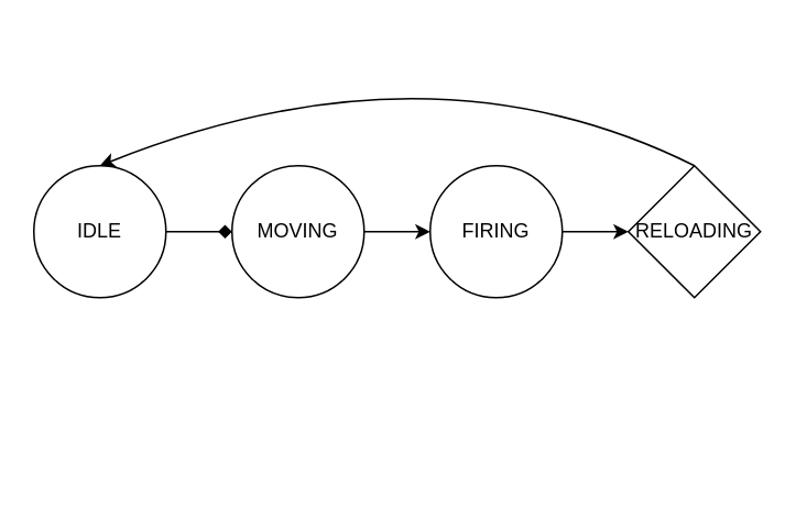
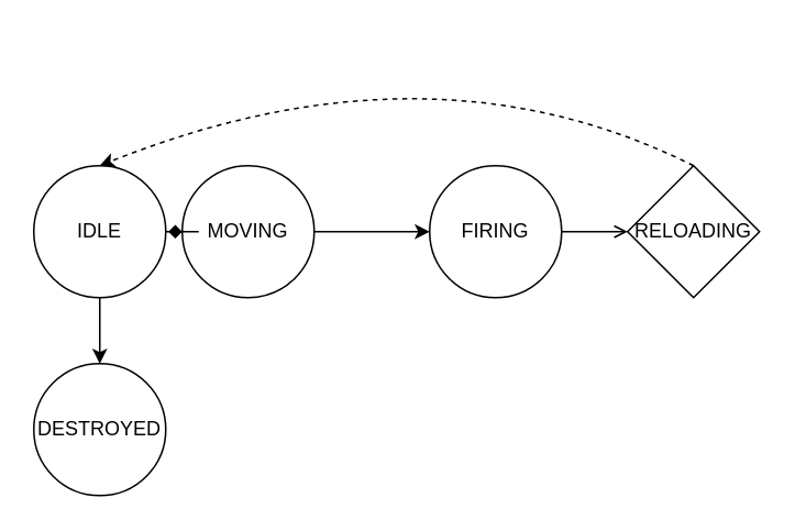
- <mxCell id="11" value="" style="curved=1;endArrow=classic;html=1;rounded=0;exitX=0.5;exitY=0;exitDx=0;exitDy=0;entryX=0.5;entryY=0;entryDx=0;entryDy=0;" edge="1" parent="1" source="4" target="10"><mxGeometry width="50" height="50" relative="1" as="geometry"><mxPoint x="290" y="140" as="sourcePoint" /><mxPoint x="340" y="90" as="targetPoint" /><Array as="points"><mxPoint x="260" y="20" /></Array></mxGeometry></mxCell>
+ <mxCell id="11" value="" style="curved=1;endArrow=classic;html=1;rounded=0;exitX=0.5;exitY=0;exitDx=0;exitDy=0;entryX=0.5;entryY=0;entryDx=0;entryDy=0;dashed=1;" edge="1" parent="1" source="4" target="10"><mxGeometry width="50" height="50" relative="1" as="geometry"><mxPoint x="290" y="140" as="sourcePoint" /><mxPoint x="340" y="90" as="targetPoint" /><Array as="points"><mxPoint x="260" y="20" /></Array></mxGeometry></mxCell>
- <mxCell id="7" value="MOVING" style="ellipse;whiteSpace=wrap;html=1;aspect=fixed;" parent="1" vertex="1"><mxGeometry x="140" y="100" width="80" height="80" as="geometry" /></mxCell>
+ <mxCell id="7" value="MOVING" style="ellipse;whiteSpace=wrap;html=1;aspect=fixed;" parent="1" vertex="1"><mxGeometry x="110" y="100" width="80" height="80" as="geometry" /></mxCell>
- <mxCell id="2" value="" style="edgeStyle=orthogonalEdgeStyle;rounded=0;orthogonalLoop=1;jettySize=auto;html=1;" edge="1" parent="1" source="3" target="4"><mxGeometry relative="1" as="geometry" /></mxCell>
+ <mxCell id="2" value="" style="edgeStyle=orthogonalEdgeStyle;rounded=0;orthogonalLoop=1;jettySize=auto;html=1;endArrow=open;" edge="1" parent="1" source="3" target="4"><mxGeometry relative="1" as="geometry" /></mxCell>
+ <mxCell id="9" value="" style="edgeStyle=orthogonalEdgeStyle;rounded=0;orthogonalLoop=1;jettySize=auto;html=1;" edge="1" parent="1" source="10" target="5"><mxGeometry relative="1" as="geometry" /></mxCell>
+ <mxCell id="5" value="DESTROYED" style="ellipse;whiteSpace=wrap;html=1;aspect=fixed;" parent="1" vertex="1"><mxGeometry x="20" y="220" width="80" height="80" as="geometry" /></mxCell>
